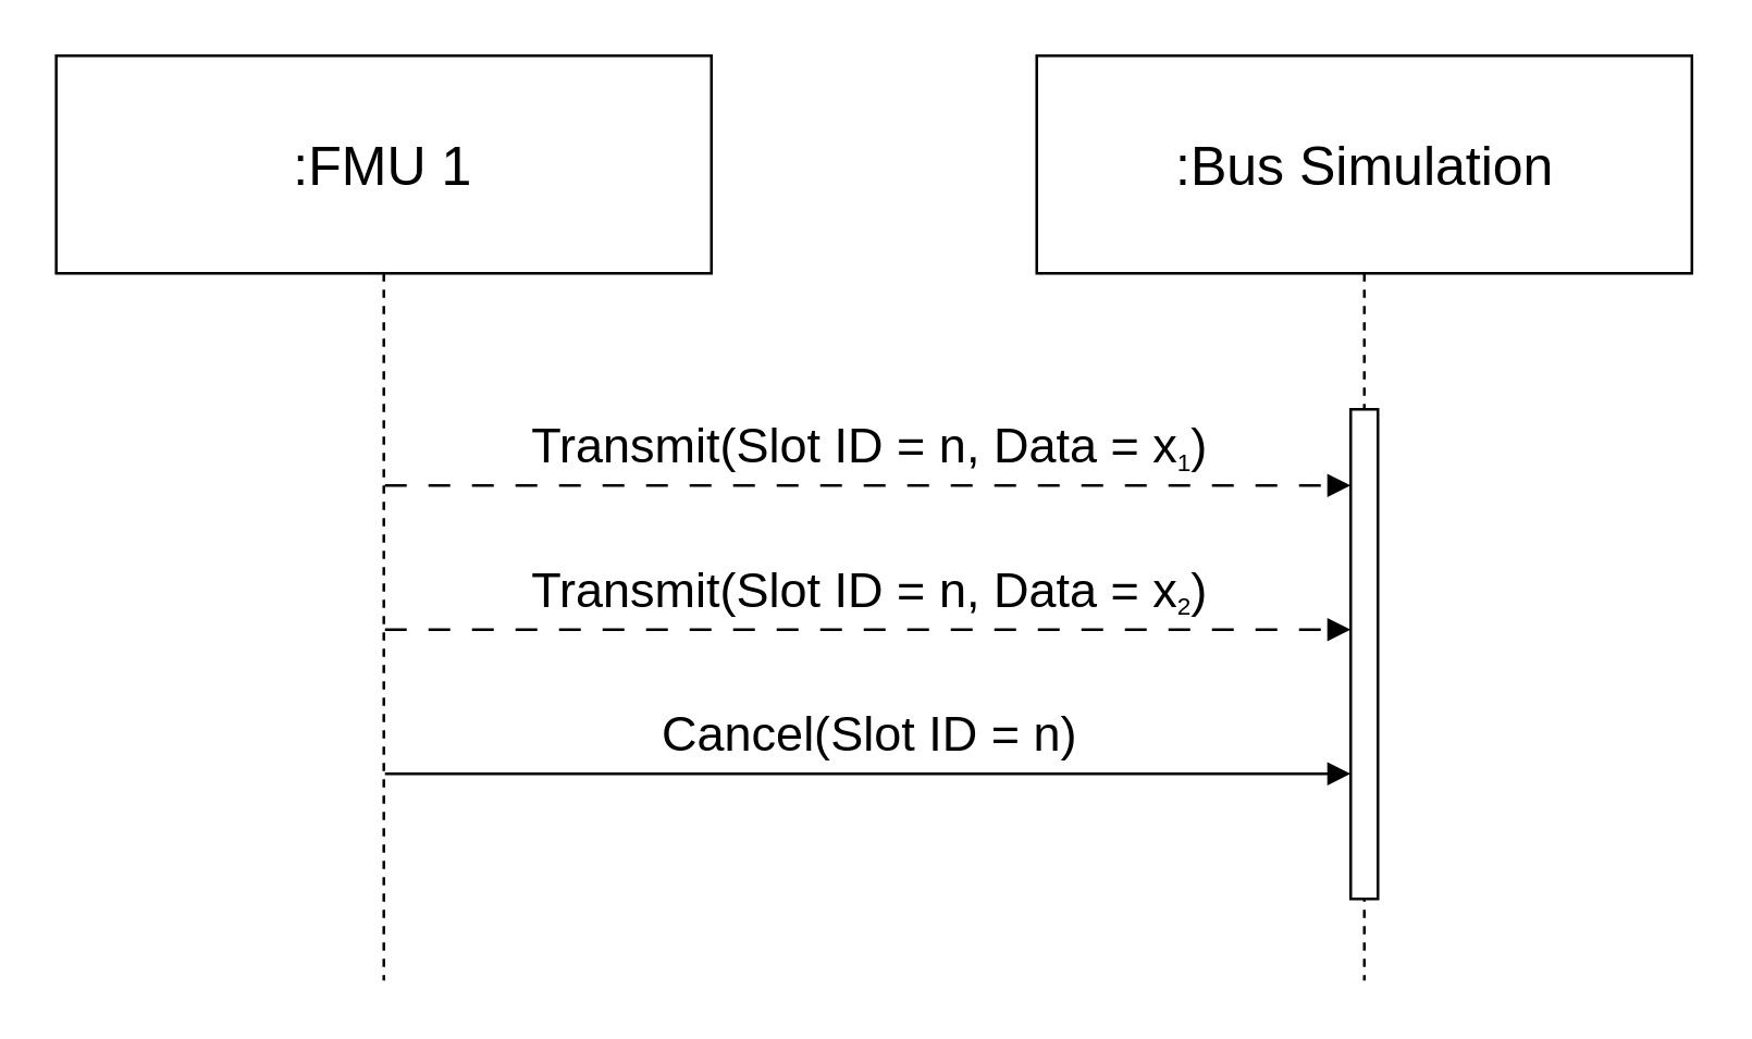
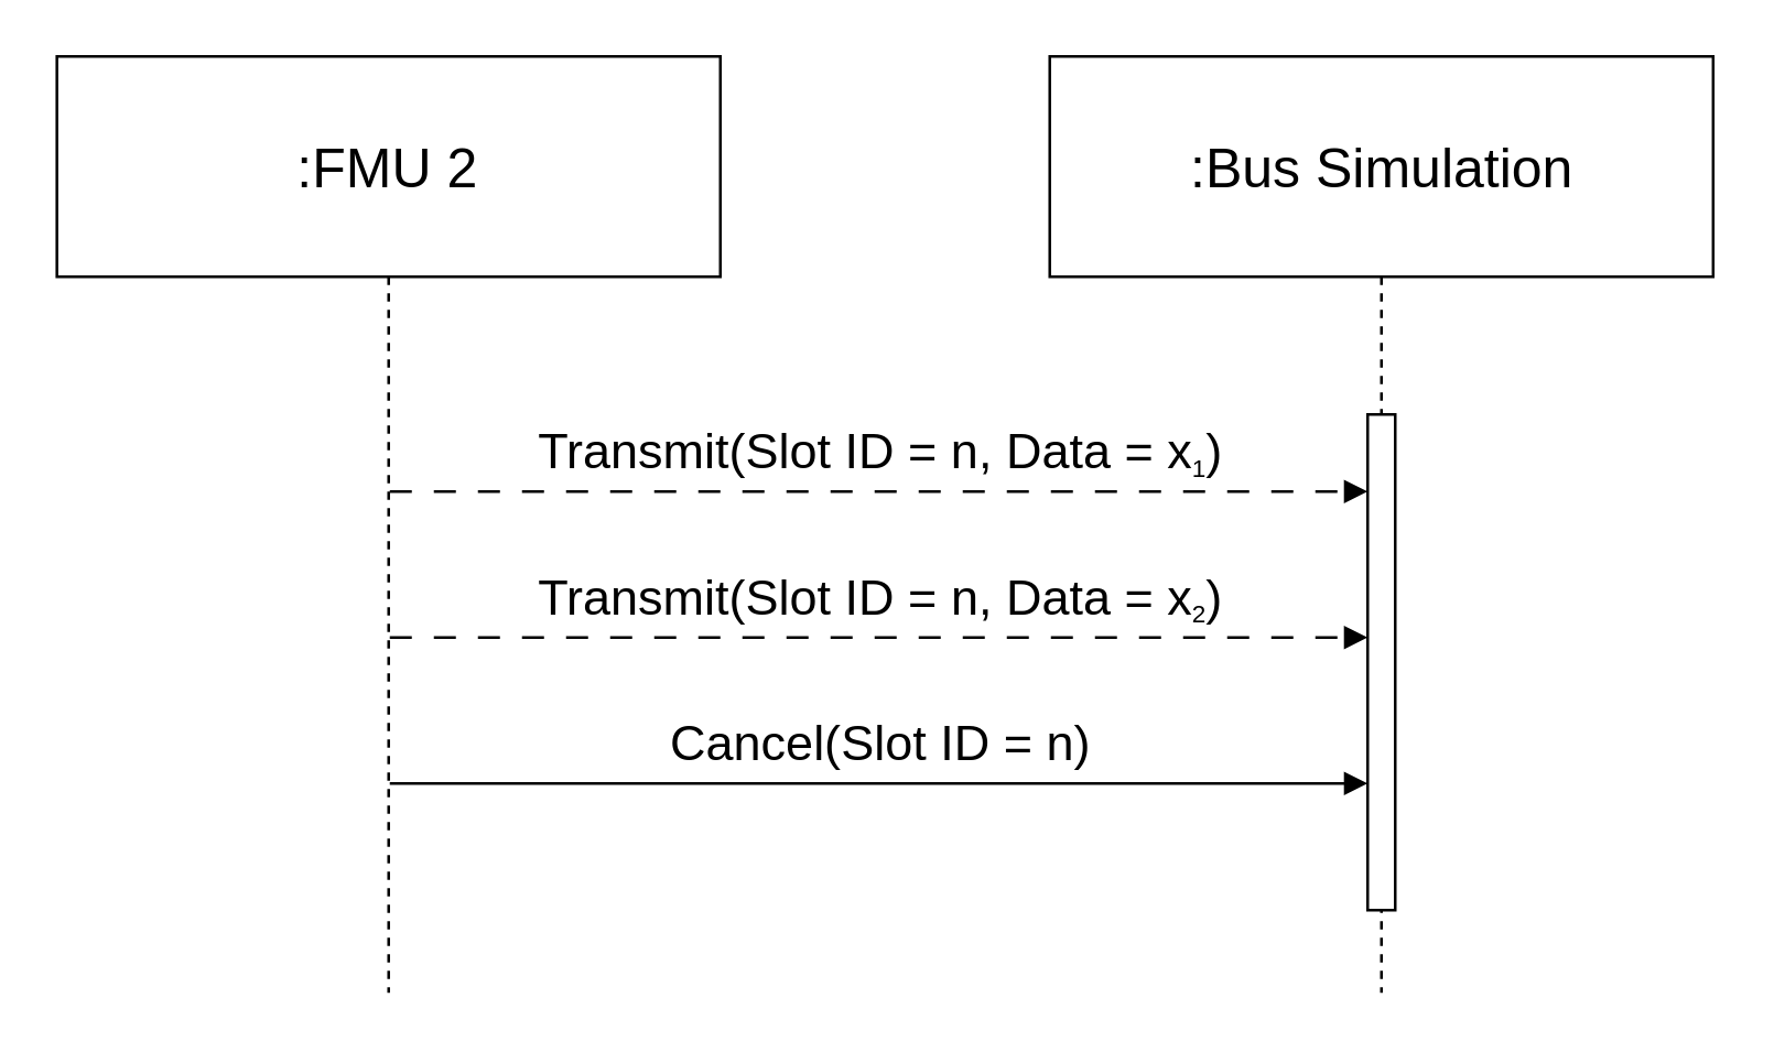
- <mxCell id="2" value="&lt;font style=&quot;font-size: 20px;&quot;&gt;:FMU 1&lt;/font&gt;" style="shape=umlLifeline;perimeter=lifelinePerimeter;whiteSpace=wrap;html=1;container=1;dropTarget=0;collapsible=0;recursiveResize=0;outlineConnect=0;portConstraint=eastwest;newEdgeStyle={&quot;curved&quot;:0,&quot;rounded&quot;:0};size=80;" parent="1" vertex="1"><mxGeometry x="20.17" y="20" width="240.83" height="340" as="geometry" /></mxCell>
+ <mxCell id="2" value="&lt;font style=&quot;font-size: 20px;&quot;&gt;:FMU 2&lt;/font&gt;" style="shape=umlLifeline;perimeter=lifelinePerimeter;whiteSpace=wrap;html=1;container=1;dropTarget=0;collapsible=0;recursiveResize=0;outlineConnect=0;portConstraint=eastwest;newEdgeStyle={&quot;curved&quot;:0,&quot;rounded&quot;:0};size=80;" parent="1" vertex="1"><mxGeometry x="20.17" y="20" width="240.83" height="340" as="geometry" /></mxCell>
